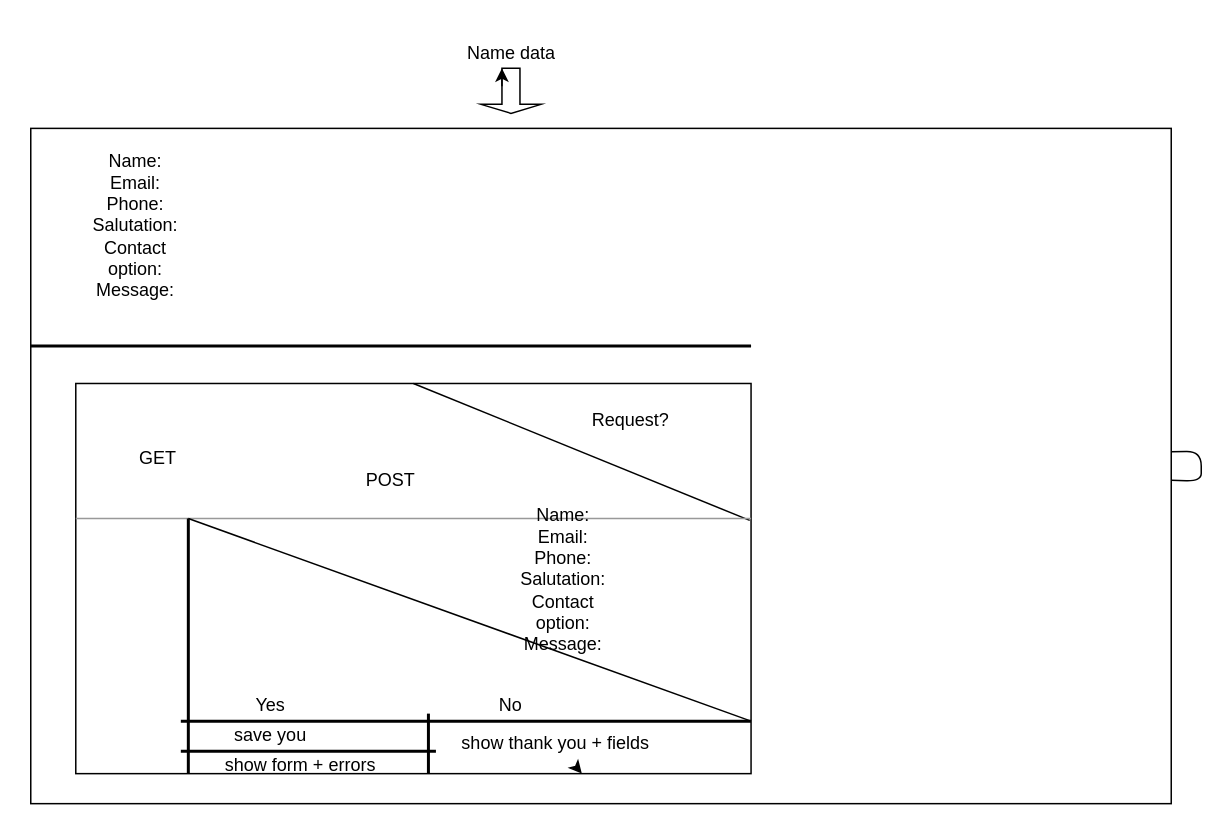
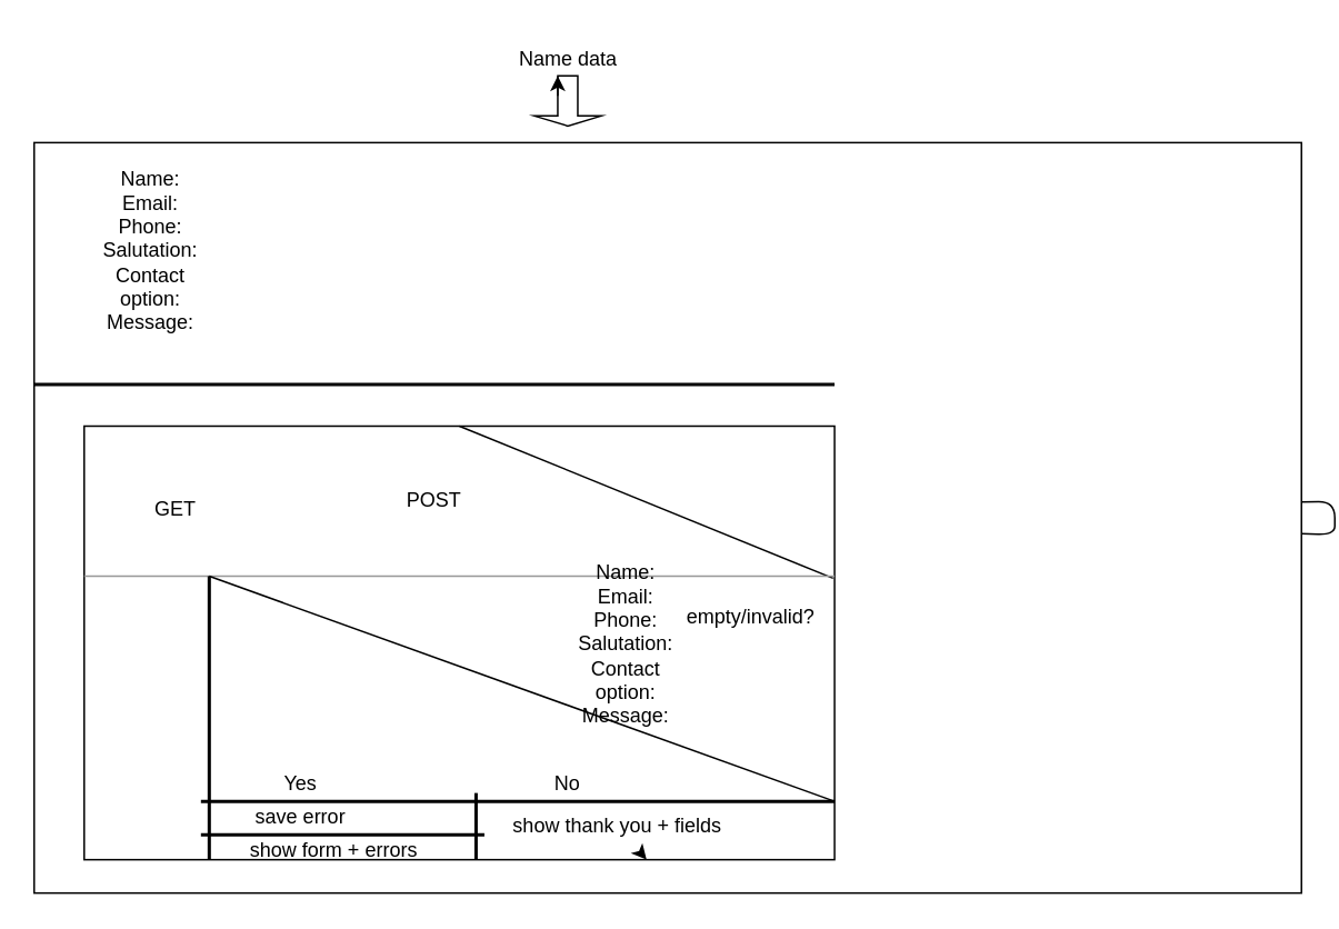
- <mxCell id="11" value="Request?" style="text;html=1;strokeColor=none;fillColor=none;align=center;verticalAlign=middle;whiteSpace=wrap;rounded=0;" parent="1" vertex="1"><mxGeometry x="390" y="265" width="60" height="30" as="geometry" /></mxCell>
- <mxCell id="14" value="POST" style="text;html=1;strokeColor=none;fillColor=none;align=center;verticalAlign=middle;whiteSpace=wrap;rounded=0;" parent="1" vertex="1"><mxGeometry x="230" y="305" width="60" height="30" as="geometry" /></mxCell>
+ <mxCell id="14" value="POST" style="text;html=1;strokeColor=none;fillColor=none;align=center;verticalAlign=middle;whiteSpace=wrap;rounded=0;" parent="1" vertex="1"><mxGeometry x="230" y="285" width="60" height="30" as="geometry" /></mxCell>
+ <mxCell id="17" value="empty/invalid?" style="text;html=1;strokeColor=none;fillColor=none;align=center;verticalAlign=middle;whiteSpace=wrap;rounded=0;" vertex="1" parent="1"><mxGeometry x="420" y="355" width="60" height="30" as="geometry" /></mxCell>
- <mxCell id="18" value="save you" style="text;html=1;strokeColor=none;fillColor=none;align=center;verticalAlign=middle;whiteSpace=wrap;rounded=0;" vertex="1" parent="1"><mxGeometry x="150" y="475" width="60" height="30" as="geometry" /></mxCell>
+ <mxCell id="18" value="save error" style="text;html=1;strokeColor=none;fillColor=none;align=center;verticalAlign=middle;whiteSpace=wrap;rounded=0;" vertex="1" parent="1"><mxGeometry x="150" y="475" width="60" height="30" as="geometry" /></mxCell>
